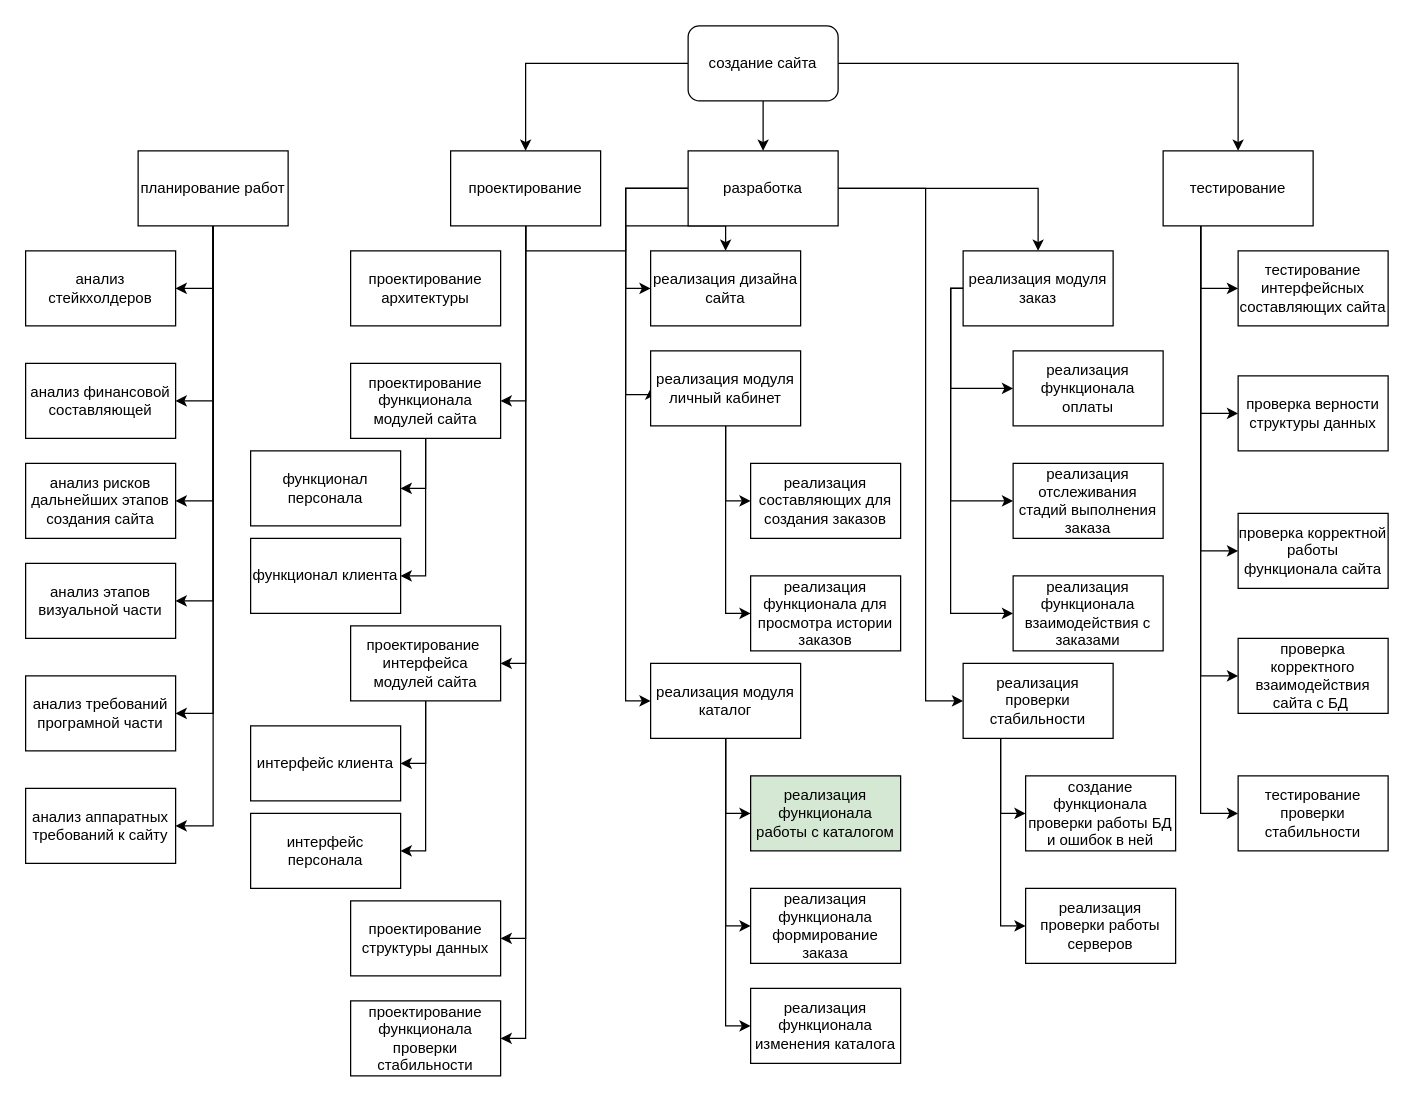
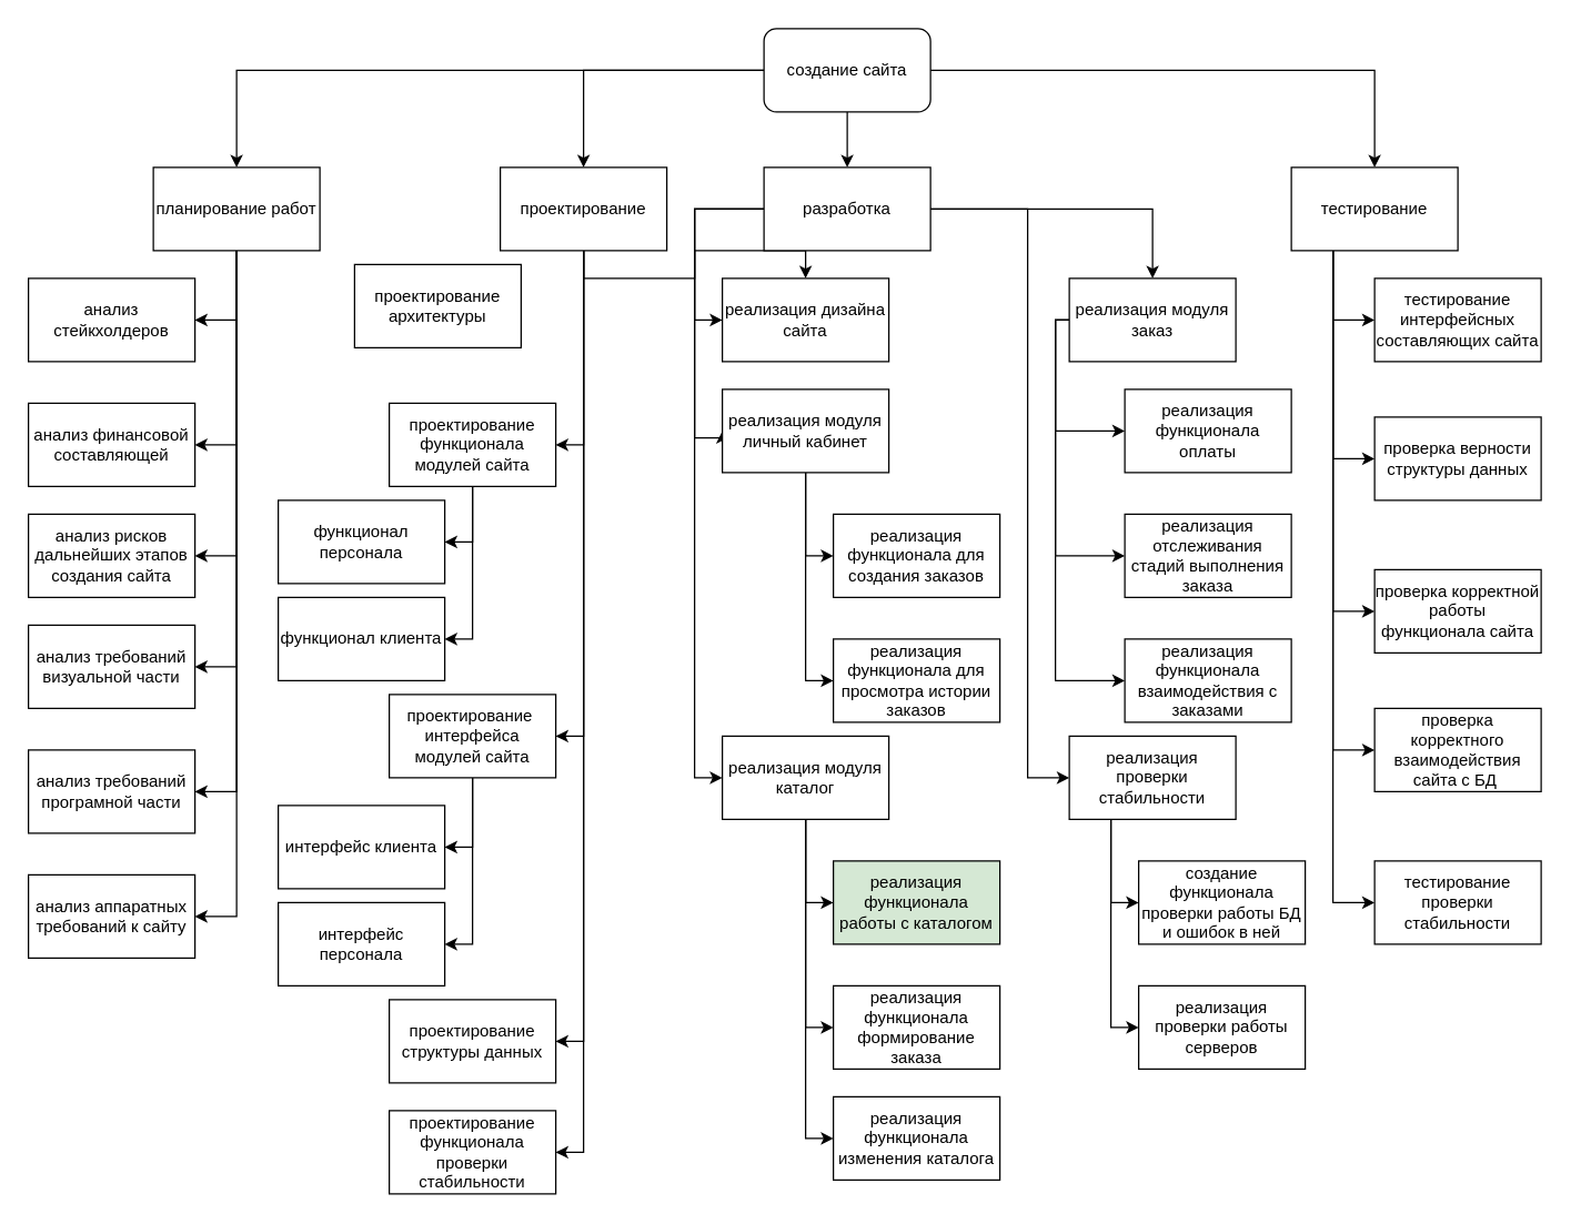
+ <mxCell id="2" style="edgeStyle=orthogonalEdgeStyle;rounded=0;orthogonalLoop=1;jettySize=auto;html=1;exitX=0;exitY=0.5;exitDx=0;exitDy=0;entryX=0.5;entryY=0;entryDx=0;entryDy=0;" parent="1" source="6" target="13" edge="1"><mxGeometry relative="1" as="geometry" /></mxCell>
- <mxCell id="80" value="проектирование архитектуры" style="rounded=0;whiteSpace=wrap;html=1;" parent="1" vertex="1"><mxGeometry x="280" y="200" width="120" height="60" as="geometry" /></mxCell>
+ <mxCell id="80" value="проектирование архитектуры" style="rounded=0;whiteSpace=wrap;html=1;" parent="1" vertex="1"><mxGeometry x="255" y="190" width="120" height="60" as="geometry" /></mxCell>
- <mxCell id="52" value="реализация составляющих для создания заказов" style="rounded=0;whiteSpace=wrap;html=1;" parent="1" vertex="1"><mxGeometry x="600" y="370" width="120" height="60" as="geometry" /></mxCell>
+ <mxCell id="52" value="реализация функционала для создания заказов" style="rounded=0;whiteSpace=wrap;html=1;" parent="1" vertex="1"><mxGeometry x="600" y="370" width="120" height="60" as="geometry" /></mxCell>
- <mxCell id="33" value="анализ этапов визуальной части" style="rounded=0;whiteSpace=wrap;html=1;" parent="1" vertex="1"><mxGeometry x="20" y="450" width="120" height="60" as="geometry" /></mxCell>
+ <mxCell id="33" value="анализ требований визуальной части" style="rounded=0;whiteSpace=wrap;html=1;" parent="1" vertex="1"><mxGeometry x="20" y="450" width="120" height="60" as="geometry" /></mxCell>
